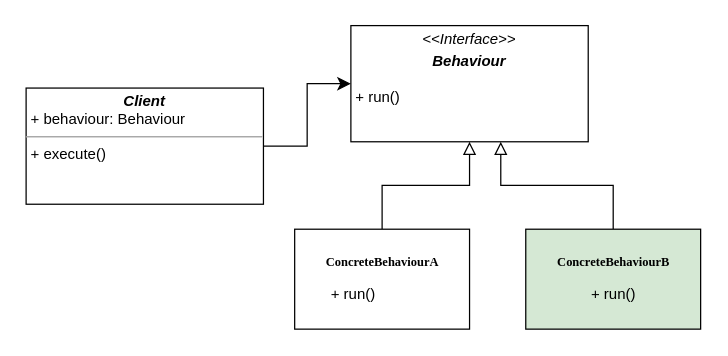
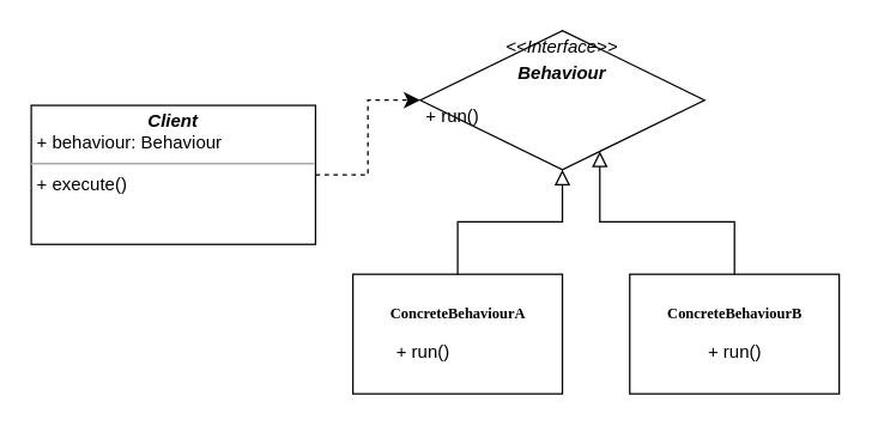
- <mxCell id="2" value="&lt;p style=&quot;margin: 0px ; margin-top: 4px ; text-align: center&quot;&gt;&lt;i&gt;&amp;lt;&amp;lt;Interface&amp;gt;&amp;gt;&lt;/i&gt;&lt;/p&gt;&lt;p style=&quot;margin: 0px ; margin-top: 4px ; text-align: center&quot;&gt;&lt;i&gt;&lt;b&gt;Behaviour&lt;/b&gt;&lt;/i&gt;&lt;/p&gt;&lt;p style=&quot;margin: 0px 0px 0px 4px&quot;&gt;&lt;br&gt;&lt;/p&gt;&lt;p style=&quot;margin: 0px 0px 0px 4px&quot;&gt;+ run()&lt;/p&gt;" style="verticalAlign=top;align=left;overflow=fill;fontSize=12;fontFamily=Helvetica;html=1;rounded=0;shadow=0;comic=0;labelBackgroundColor=none;strokeWidth=1" parent="1" vertex="1"><mxGeometry x="280" y="20" width="190" height="93" as="geometry" /></mxCell>
+ <mxCell id="2" value="&lt;p style=&quot;margin: 0px ; margin-top: 4px ; text-align: center&quot;&gt;&lt;i&gt;&amp;lt;&amp;lt;Interface&amp;gt;&amp;gt;&lt;/i&gt;&lt;/p&gt;&lt;p style=&quot;margin: 0px ; margin-top: 4px ; text-align: center&quot;&gt;&lt;i&gt;&lt;b&gt;Behaviour&lt;/b&gt;&lt;/i&gt;&lt;/p&gt;&lt;p style=&quot;margin: 0px 0px 0px 4px&quot;&gt;&lt;br&gt;&lt;/p&gt;&lt;p style=&quot;margin: 0px 0px 0px 4px&quot;&gt;+ run()&lt;/p&gt;" style="rhombus;verticalAlign=top;align=left;overflow=fill;fontSize=12;fontFamily=Helvetica;html=1;shadow=0;comic=0;labelBackgroundColor=none;strokeWidth=1;" parent="1" vertex="1"><mxGeometry x="280" y="20" width="190" height="93" as="geometry" /></mxCell>
- <mxCell id="5" value="" style="edgeStyle=orthogonalEdgeStyle;rounded=0;orthogonalLoop=1;jettySize=auto;html=1;endSize=8;" edge="1" parent="1" source="6" target="2"><mxGeometry relative="1" as="geometry" /></mxCell>
+ <mxCell id="5" value="" style="edgeStyle=orthogonalEdgeStyle;rounded=0;orthogonalLoop=1;jettySize=auto;html=1;endSize=8;dashed=1;" edge="1" parent="1" source="6" target="2"><mxGeometry relative="1" as="geometry" /></mxCell>
- <mxCell id="8" value="&lt;b&gt;ConcreteBehaviourB&lt;br&gt;&lt;br&gt;&lt;/b&gt;&lt;span style=&quot;font-family: &amp;#34;helvetica&amp;#34; ; font-size: 12px ; text-align: left&quot;&gt;+ run()&lt;/span&gt;&lt;b&gt;&lt;br&gt;&lt;/b&gt;" style="html=1;rounded=0;shadow=0;comic=0;labelBackgroundColor=none;strokeWidth=1;fontFamily=Verdana;fontSize=10;align=center;fillColor=#d5e8d4;" vertex="1" parent="1"><mxGeometry x="420" y="183" width="140" height="80" as="geometry" /></mxCell>
+ <mxCell id="8" value="&lt;b&gt;ConcreteBehaviourB&lt;br&gt;&lt;br&gt;&lt;/b&gt;&lt;span style=&quot;font-family: &amp;#34;helvetica&amp;#34; ; font-size: 12px ; text-align: left&quot;&gt;+ run()&lt;/span&gt;&lt;b&gt;&lt;br&gt;&lt;/b&gt;" style="html=1;rounded=0;shadow=0;comic=0;labelBackgroundColor=none;strokeWidth=1;fontFamily=Verdana;fontSize=10;align=center;" vertex="1" parent="1"><mxGeometry x="420" y="183" width="140" height="80" as="geometry" /></mxCell>
